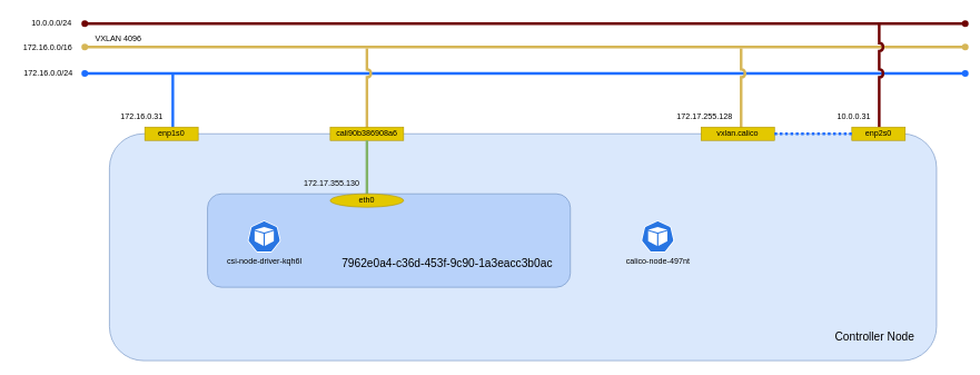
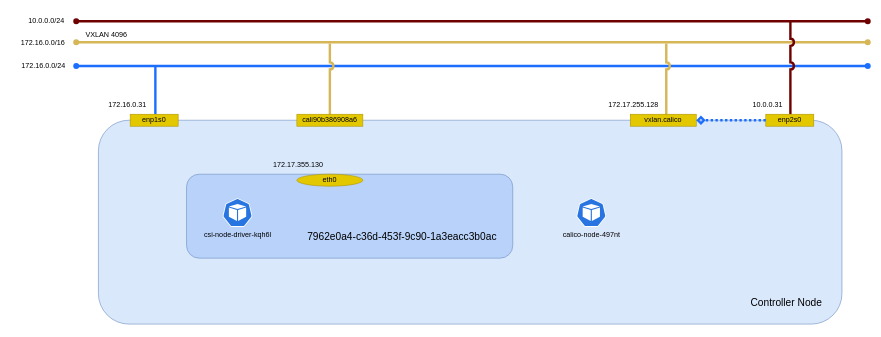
- <mxCell id="23" value="" style="endArrow=none;html=1;rounded=0;startArrow=none;startFill=0;endFill=0;strokeWidth=4;fillColor=#a20025;strokeColor=#1C6EFF;jumpStyle=arc;exitX=0;exitY=0.5;exitDx=0;exitDy=0;entryX=1;entryY=0.5;entryDx=0;entryDy=0;dashed=1;dashPattern=1 1;" parent="13" source="17" target="22" edge="1"><mxGeometry width="50" height="50" relative="1" as="geometry"><mxPoint x="268" y="120" as="sourcePoint" /><mxPoint x="268" y="200" as="targetPoint" /></mxGeometry></mxCell>
+ <mxCell id="23" value="" style="endArrow=diamond;html=1;rounded=0;startArrow=none;startFill=0;endFill=0;strokeWidth=4;fillColor=#a20025;strokeColor=#1C6EFF;jumpStyle=arc;exitX=0;exitY=0.5;exitDx=0;exitDy=0;entryX=1;entryY=0.5;entryDx=0;entryDy=0;dashed=1;dashPattern=1 1;" parent="13" source="17" target="22" edge="1"><mxGeometry width="50" height="50" relative="1" as="geometry"><mxPoint x="268" y="120" as="sourcePoint" /><mxPoint x="268" y="200" as="targetPoint" /></mxGeometry></mxCell>
- <mxCell id="21" value="" style="endArrow=none;html=1;rounded=0;startArrow=none;startFill=0;endFill=0;strokeWidth=4;fillColor=#d5e8d4;strokeColor=#82b366;jumpStyle=arc;entryX=0.5;entryY=0;entryDx=0;entryDy=0;exitX=0.5;exitY=1;exitDx=0;exitDy=0;" parent="13" source="20" target="29" edge="1"><mxGeometry width="50" height="50" relative="1" as="geometry"><mxPoint x="520" y="120" as="sourcePoint" /><mxPoint x="520" y="200" as="targetPoint" /></mxGeometry></mxCell>
